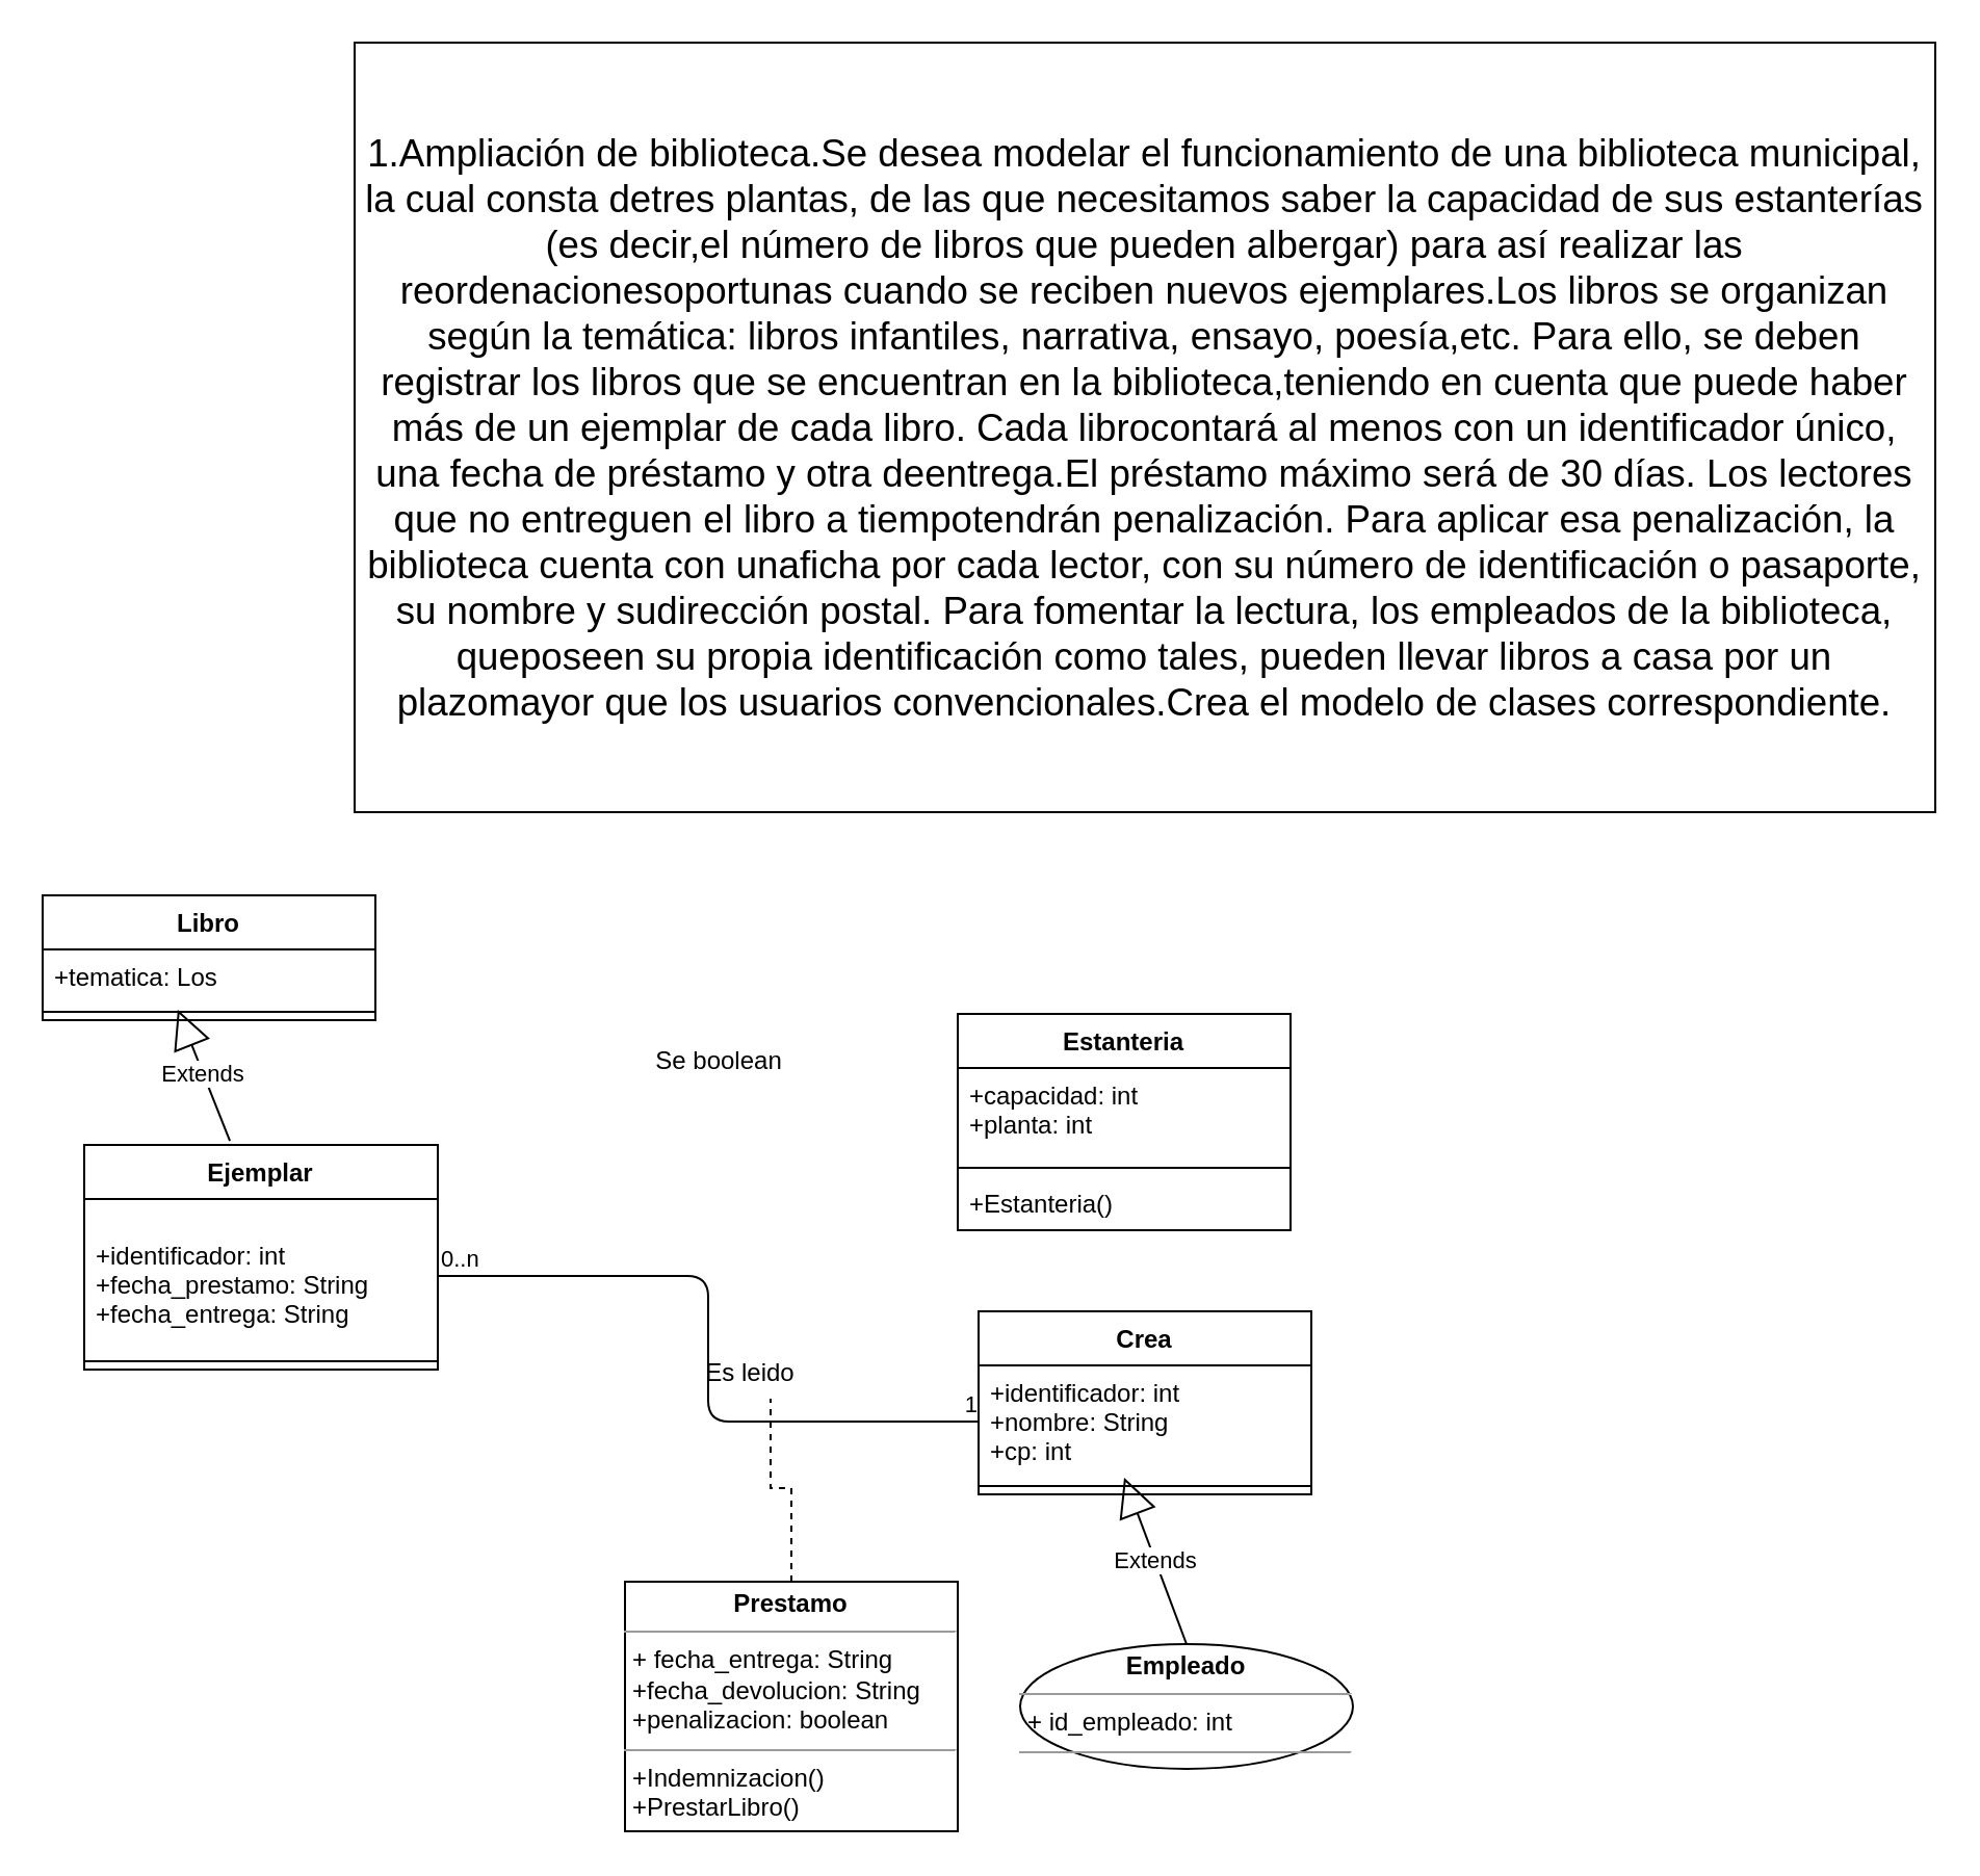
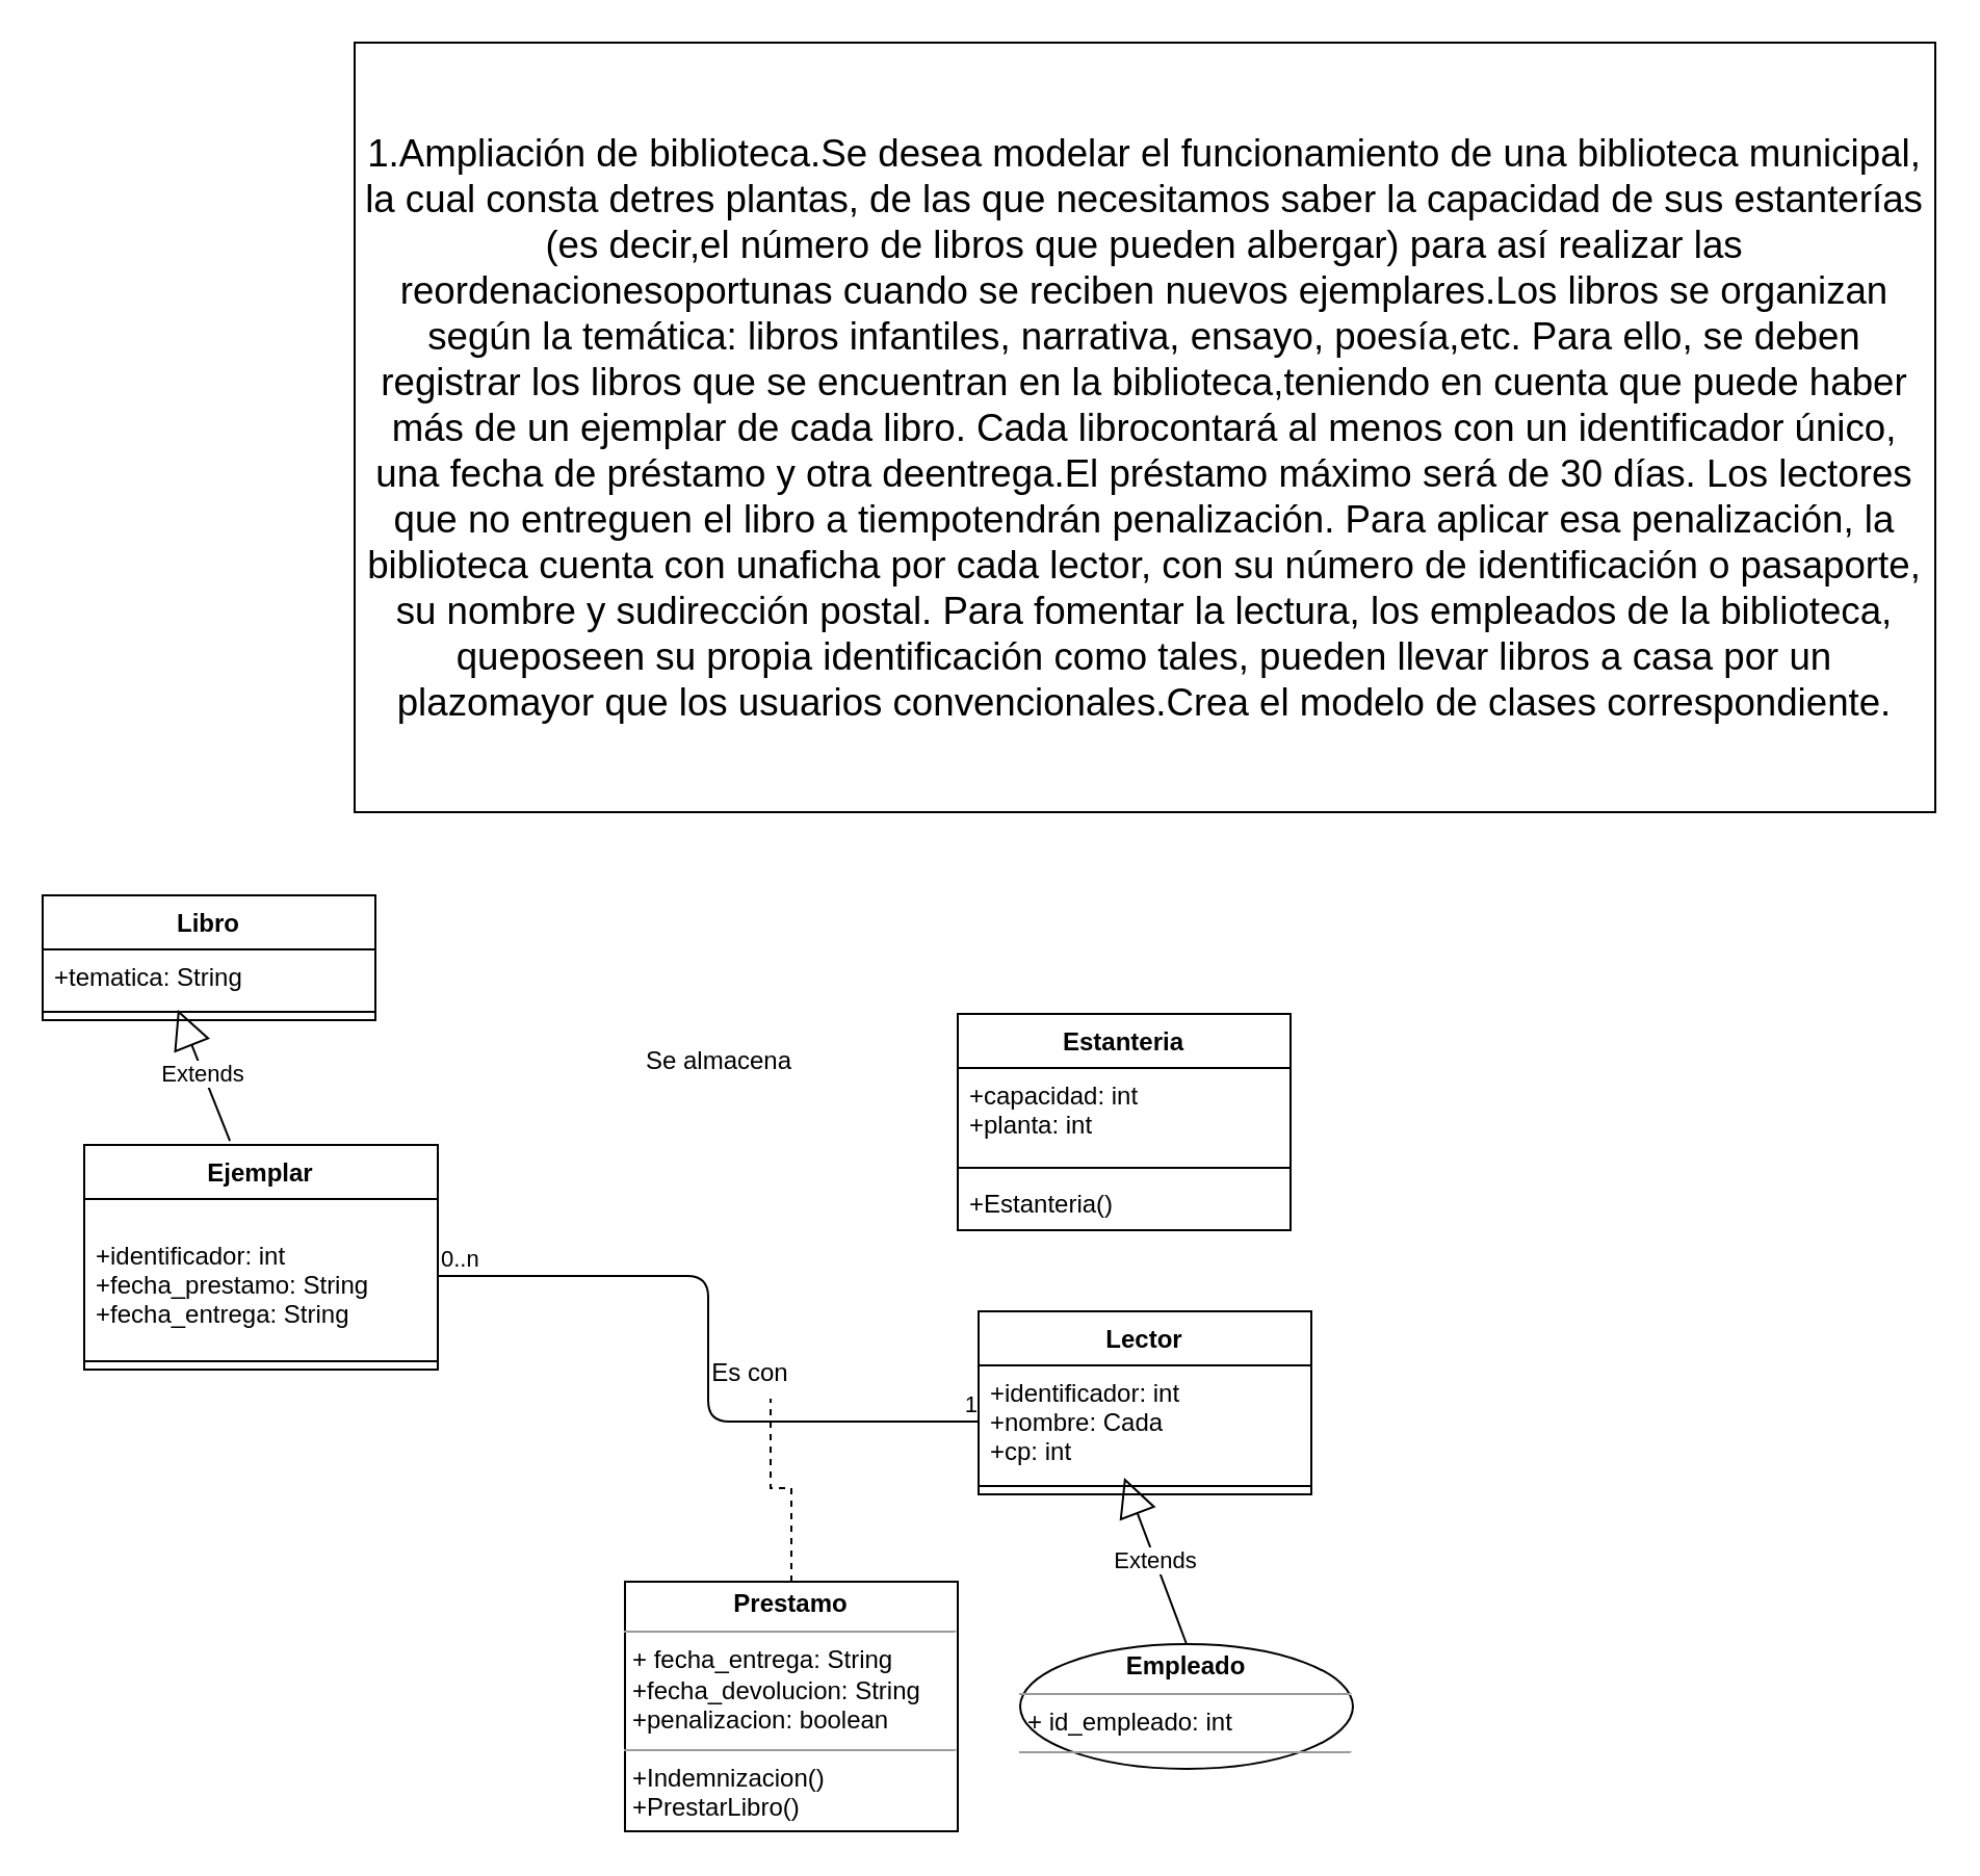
- <mxCell id="4" value="+tematica: Los" style="text;strokeColor=none;fillColor=none;align=left;verticalAlign=top;spacingLeft=4;spacingRight=4;overflow=hidden;rotatable=0;points=[[0,0.5],[1,0.5]];portConstraint=eastwest;" vertex="1" parent="3"><mxGeometry y="26" width="160" height="26" as="geometry" /></mxCell>
+ <mxCell id="4" value="+tematica: String" style="text;strokeColor=none;fillColor=none;align=left;verticalAlign=top;spacingLeft=4;spacingRight=4;overflow=hidden;rotatable=0;points=[[0,0.5],[1,0.5]];portConstraint=eastwest;" vertex="1" parent="3"><mxGeometry y="26" width="160" height="26" as="geometry" /></mxCell>
- <mxCell id="23" value="Se boolean" style="text;html=1;align=center;verticalAlign=middle;resizable=0;points=[];autosize=1;" vertex="1" parent="1"><mxGeometry x="300" y="500" width="90" height="20" as="geometry" /></mxCell>
+ <mxCell id="23" value="Se almacena" style="text;html=1;align=center;verticalAlign=middle;resizable=0;points=[];autosize=1;" vertex="1" parent="1"><mxGeometry x="300" y="500" width="90" height="20" as="geometry" /></mxCell>
- <mxCell id="14" value="Crea" style="swimlane;fontStyle=1;align=center;verticalAlign=top;childLayout=stackLayout;horizontal=1;startSize=26;horizontalStack=0;resizeParent=1;resizeParentMax=0;resizeLast=0;collapsible=1;marginBottom=0;" vertex="1" parent="1"><mxGeometry x="470" y="630" width="160" height="88" as="geometry" /></mxCell>
+ <mxCell id="14" value="Lector" style="swimlane;fontStyle=1;align=center;verticalAlign=top;childLayout=stackLayout;horizontal=1;startSize=26;horizontalStack=0;resizeParent=1;resizeParentMax=0;resizeLast=0;collapsible=1;marginBottom=0;" vertex="1" parent="1"><mxGeometry x="470" y="630" width="160" height="88" as="geometry" /></mxCell>
- <mxCell id="21" value="Es leido" style="text;html=1;align=center;verticalAlign=middle;resizable=0;points=[];autosize=1;" vertex="1" parent="1"><mxGeometry x="330" y="650" width="60" height="20" as="geometry" /></mxCell>
+ <mxCell id="21" value="Es con" style="text;html=1;align=center;verticalAlign=middle;resizable=0;points=[];autosize=1;" vertex="1" parent="1"><mxGeometry x="330" y="650" width="60" height="20" as="geometry" /></mxCell>
- <mxCell id="15" value="+identificador: int&#10;+nombre: String&#10;+cp: int&#10;&#10;" style="text;strokeColor=none;fillColor=none;align=left;verticalAlign=top;spacingLeft=4;spacingRight=4;overflow=hidden;rotatable=0;points=[[0,0.5],[1,0.5]];portConstraint=eastwest;" vertex="1" parent="14"><mxGeometry y="26" width="160" height="54" as="geometry" /></mxCell>
+ <mxCell id="15" value="+identificador: int&#10;+nombre: Cada&#10;+cp: int&#10;&#10;" style="text;strokeColor=none;fillColor=none;align=left;verticalAlign=top;spacingLeft=4;spacingRight=4;overflow=hidden;rotatable=0;points=[[0,0.5],[1,0.5]];portConstraint=eastwest;" vertex="1" parent="14"><mxGeometry y="26" width="160" height="54" as="geometry" /></mxCell>
